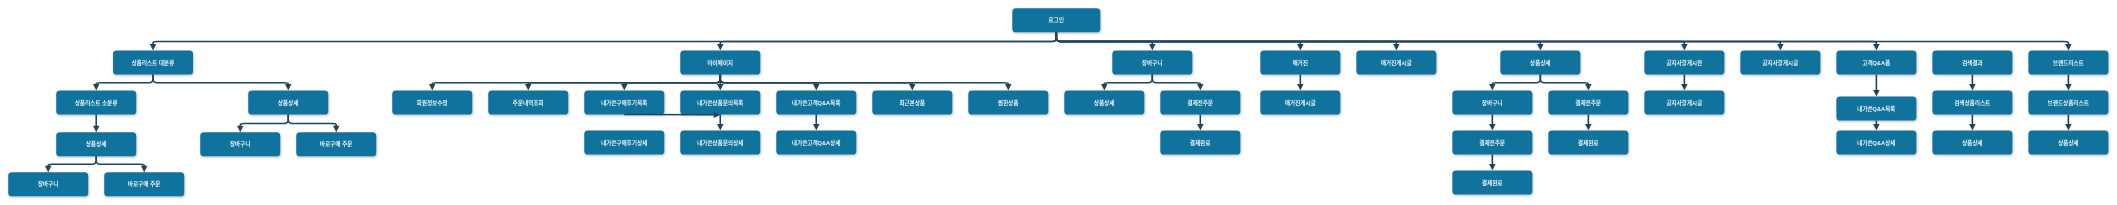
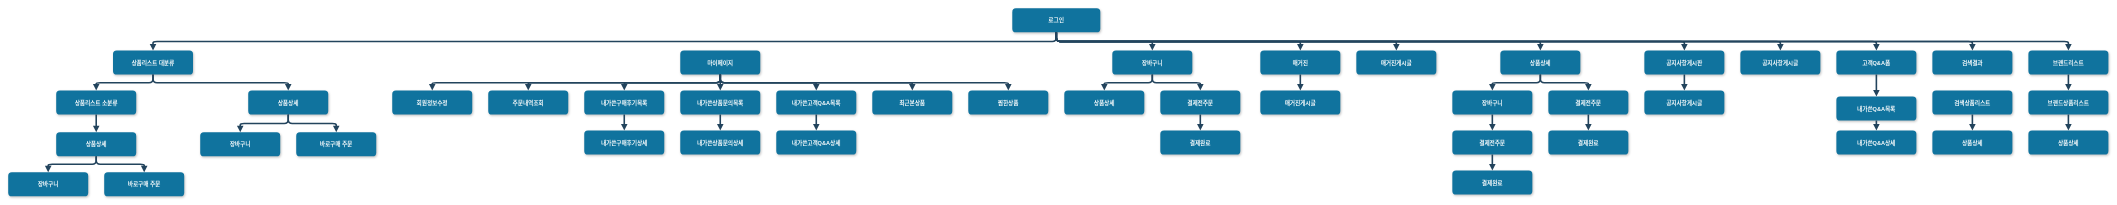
- <mxCell id="88" value="" style="edgeStyle=elbowEdgeStyle;elbow=vertical;strokeWidth=4;endArrow=block;endFill=1;fontStyle=1;strokeColor=#23445D;exitX=0.5;exitY=1;exitDx=0;exitDy=0;" edge="1" parent="1" source="2" target="4"><mxGeometry x="2186.58" y="985.5" width="100" height="100" as="geometry"><mxPoint x="4930" y="-10" as="sourcePoint" /><mxPoint x="4700" y="135.5" as="targetPoint" /></mxGeometry></mxCell>
+ <mxCell id="88" value="" style="edgeStyle=elbowEdgeStyle;elbow=vertical;strokeWidth=4;endArrow=block;endFill=1;fontStyle=1;strokeColor=#23445D;entryX=0.5;entryY=0;entryDx=0;entryDy=0;exitX=0.5;exitY=1;exitDx=0;exitDy=0;" edge="1" parent="1" source="2" target="19"><mxGeometry x="2186.58" y="985.5" width="100" height="100" as="geometry"><mxPoint x="4930" y="-10" as="sourcePoint" /><mxPoint x="4700" y="135.5" as="targetPoint" /></mxGeometry></mxCell>
- <mxCell id="85" value="" style="edgeStyle=elbowEdgeStyle;elbow=vertical;strokeWidth=4;endArrow=block;endFill=1;fontStyle=1;strokeColor=#23445D;exitX=0.5;exitY=1;exitDx=0;exitDy=0;entryX=0.5;entryY=0;entryDx=0;entryDy=0;" edge="1" parent="1" source="19" target="51"><mxGeometry x="2206.58" y="1005.5" width="100" height="100" as="geometry"><mxPoint x="5180" y="195.5" as="sourcePoint" /><mxPoint x="5180" y="235.5" as="targetPoint" /></mxGeometry></mxCell>
- <mxCell id="61" value="" style="edgeStyle=elbowEdgeStyle;elbow=vertical;strokeWidth=4;endArrow=block;endFill=1;fontStyle=1;strokeColor=#23445D;exitX=0.5;exitY=1;exitDx=0;exitDy=0;" edge="1" parent="1" source="30" target="31"><mxGeometry x="447" y="557.5" width="100" height="100" as="geometry"><mxPoint x="730" y="295.5" as="sourcePoint" /><mxPoint x="850" y="340" as="targetPoint" /></mxGeometry></mxCell>
+ <mxCell id="61" value="" style="edgeStyle=elbowEdgeStyle;elbow=vertical;strokeWidth=4;endArrow=block;endFill=1;fontStyle=1;strokeColor=#23445D;exitX=0.5;exitY=1;exitDx=0;exitDy=0;entryX=0.5;entryY=0;entryDx=0;entryDy=0;" edge="1" parent="1" source="30" target="35"><mxGeometry x="447" y="557.5" width="100" height="100" as="geometry"><mxPoint x="730" y="295.5" as="sourcePoint" /><mxPoint x="850" y="340" as="targetPoint" /></mxGeometry></mxCell>
